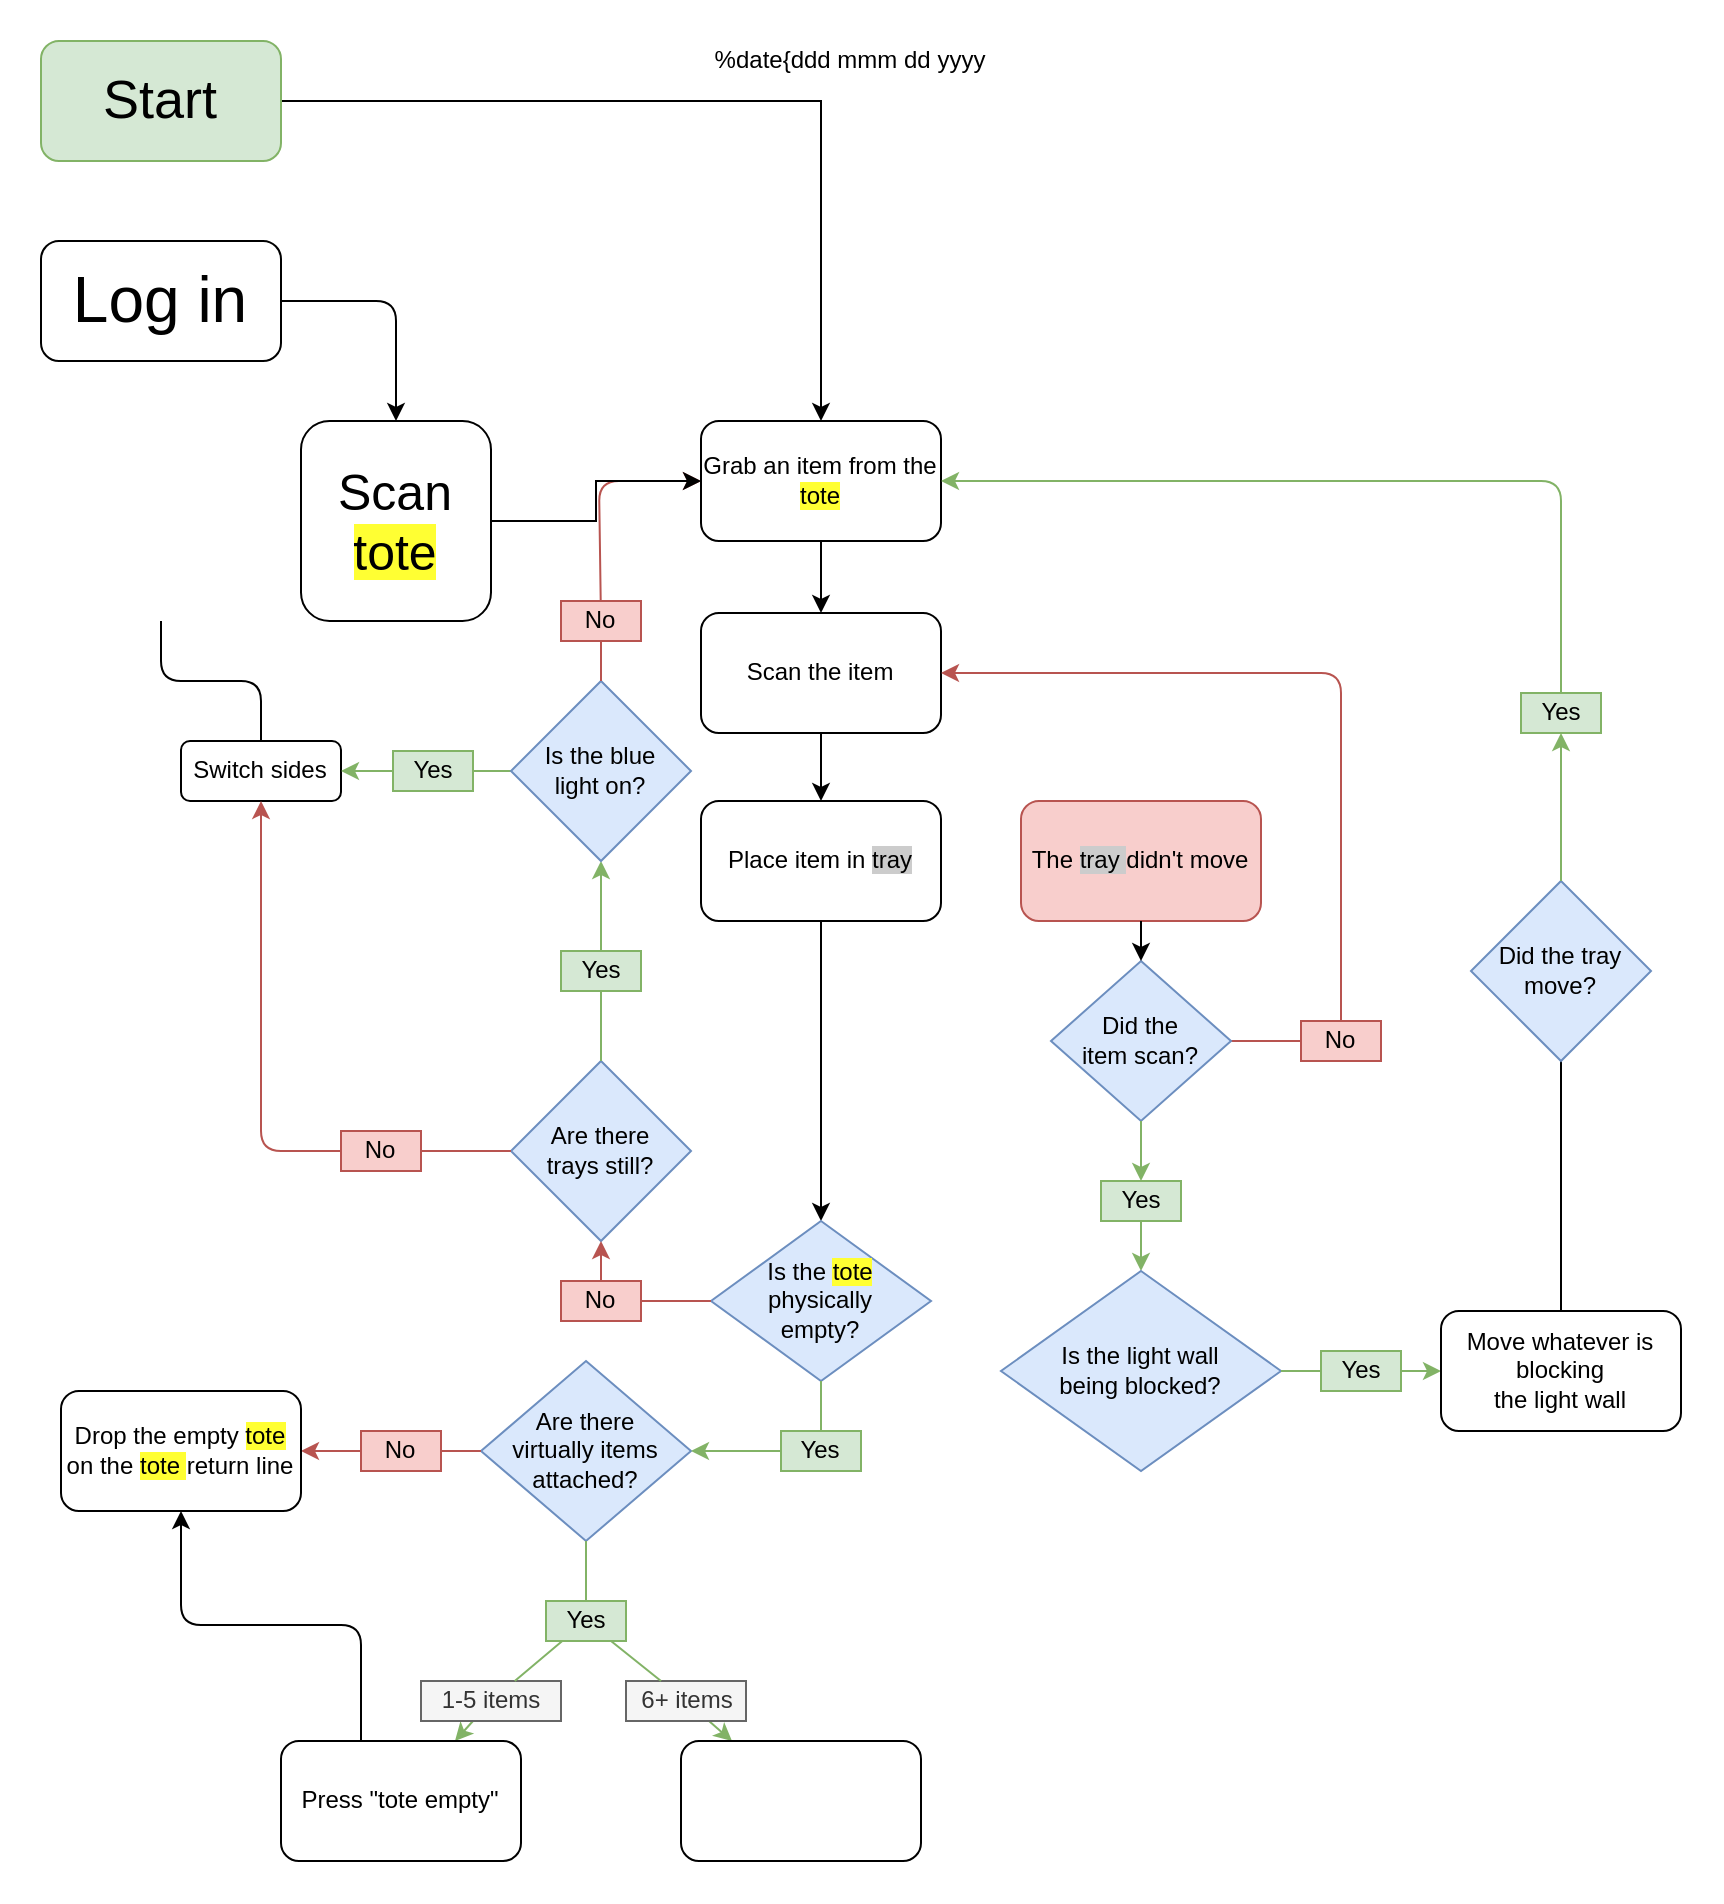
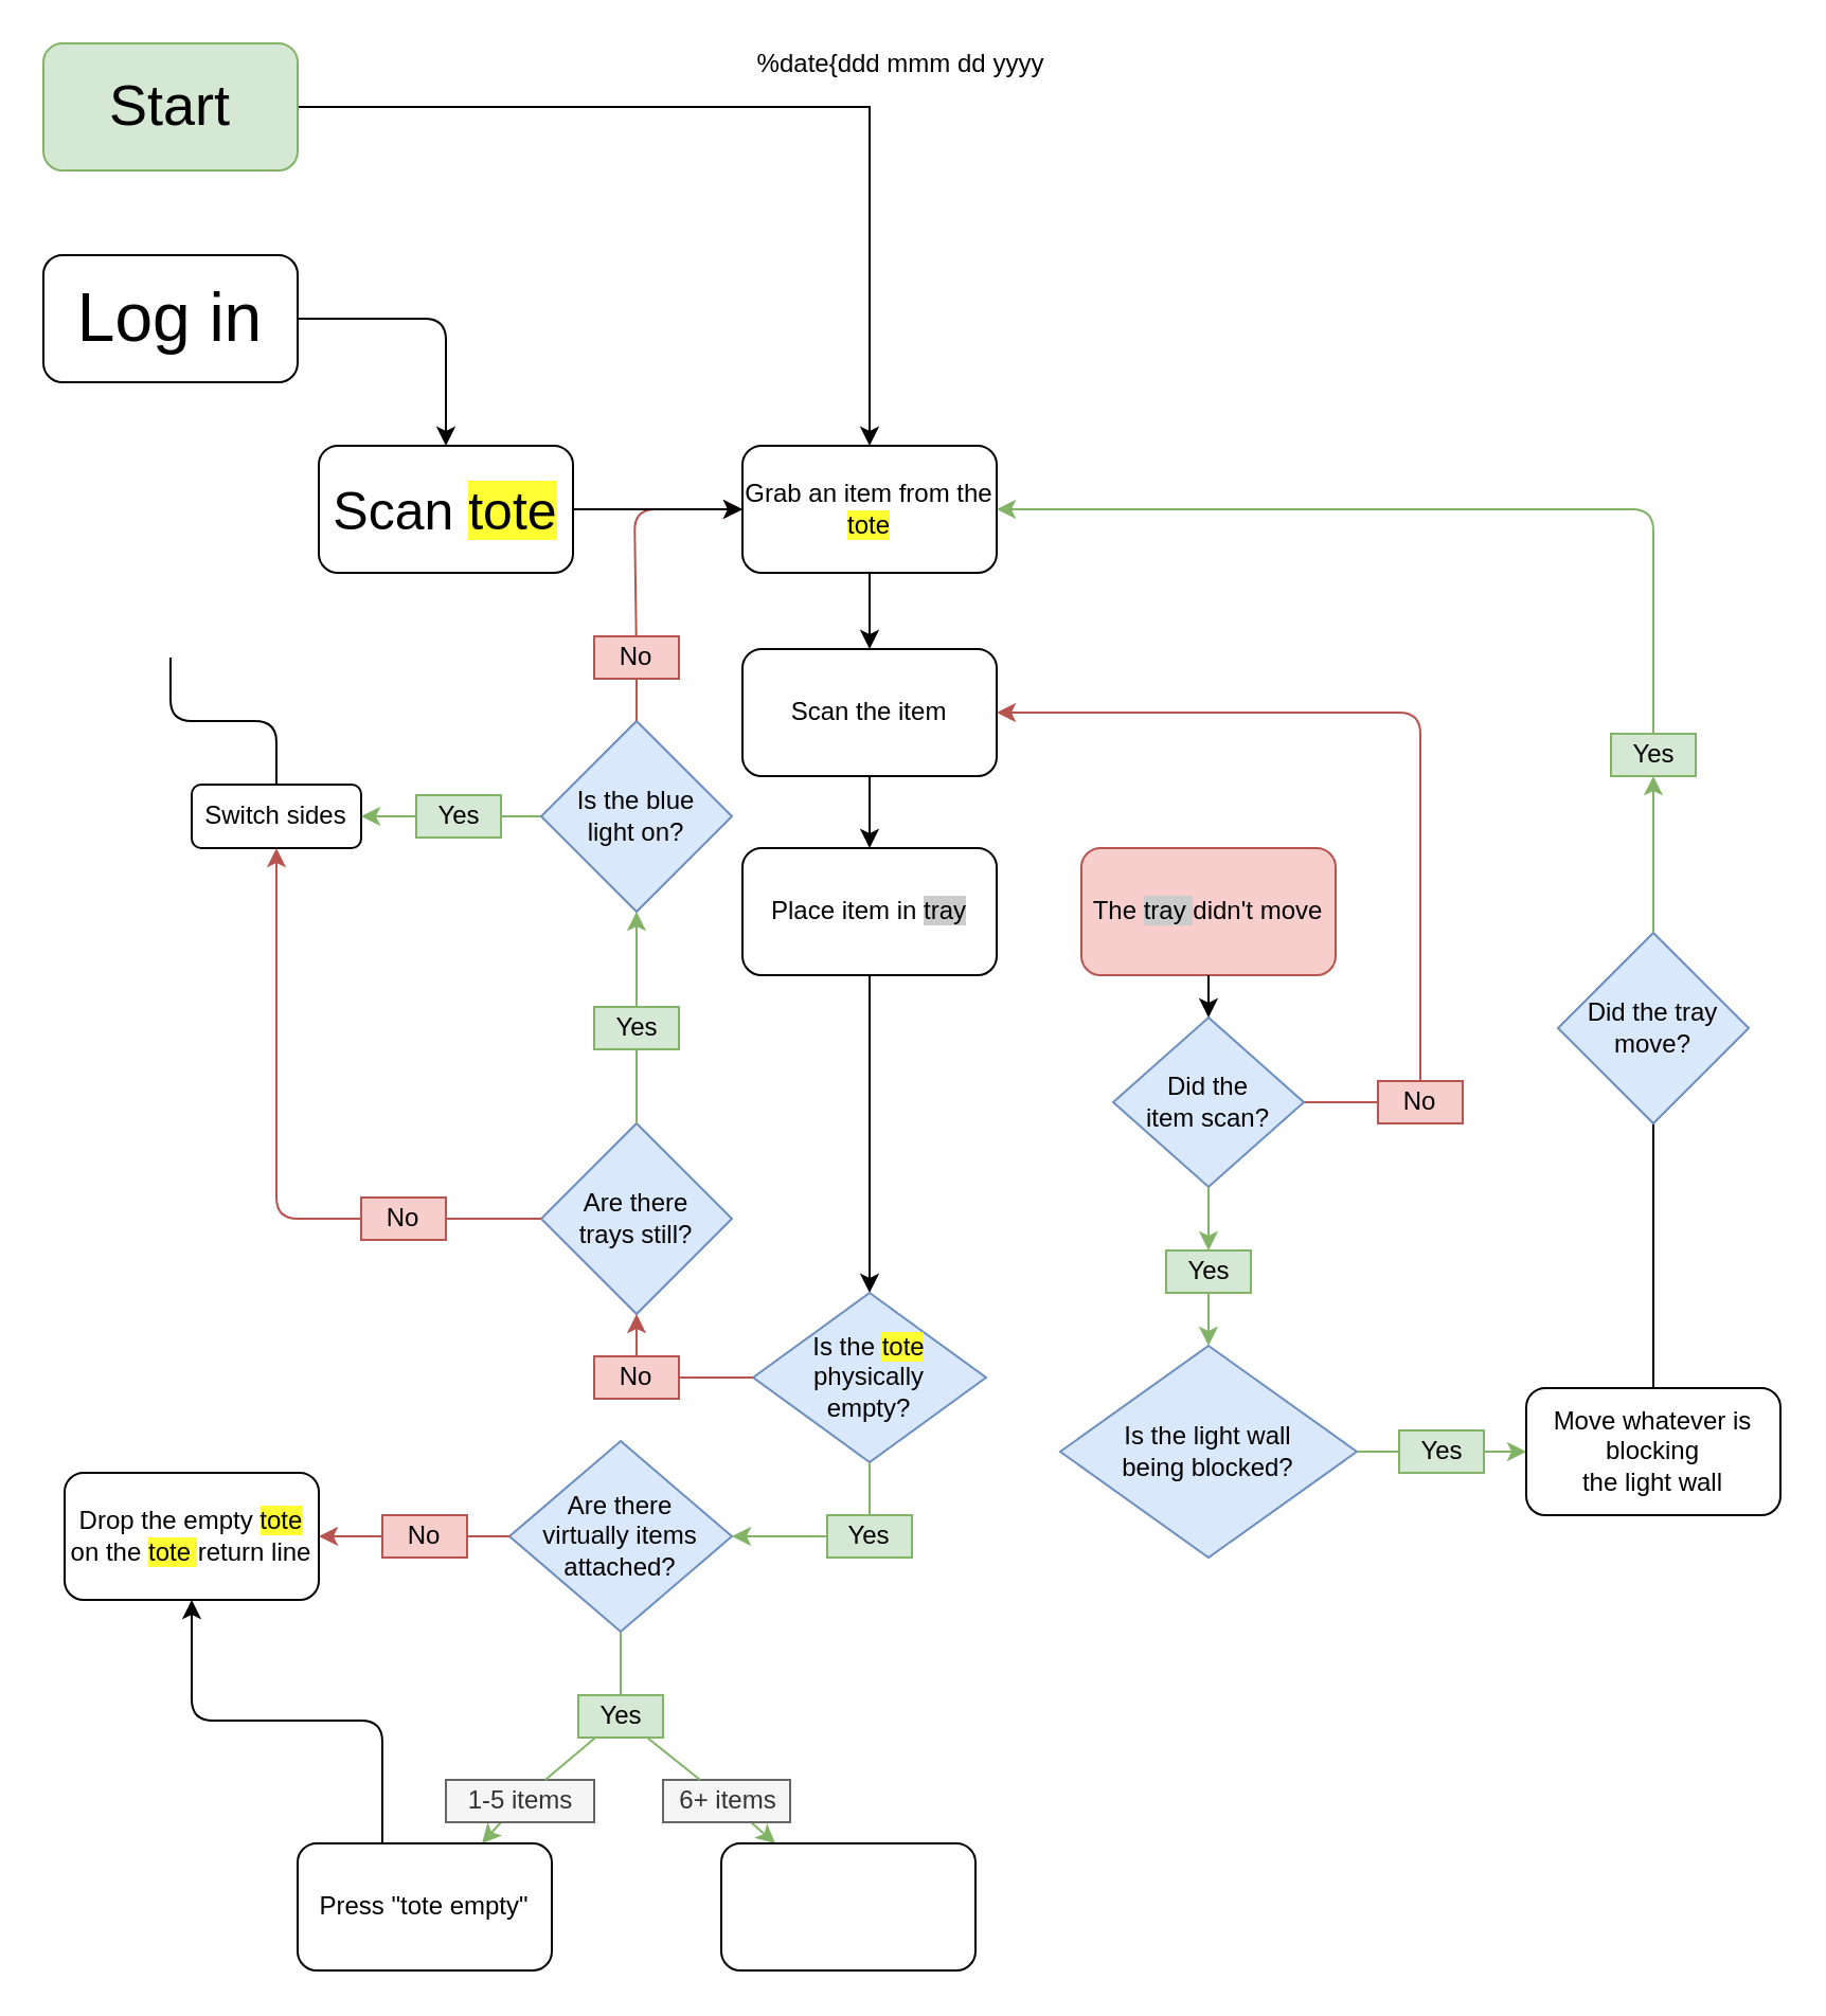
- <mxCell id="10" value="&lt;font style=&quot;font-size: 25px&quot;&gt;Scan &lt;span style=&quot;background-color: rgb(255 , 255 , 51)&quot;&gt;tote&lt;/span&gt;&lt;br&gt;&lt;/font&gt;" style="whiteSpace=wrap;html=1;rounded=1;" parent="1" vertex="1"><mxGeometry x="150" y="210" width="95" height="100" as="geometry" /></mxCell>
+ <mxCell id="10" value="&lt;font style=&quot;font-size: 25px&quot;&gt;Scan &lt;span style=&quot;background-color: rgb(255 , 255 , 51)&quot;&gt;tote&lt;/span&gt;&lt;br&gt;&lt;/font&gt;" style="whiteSpace=wrap;html=1;rounded=1;" parent="1" vertex="1"><mxGeometry x="150" y="210" width="120" height="60" as="geometry" /></mxCell>
